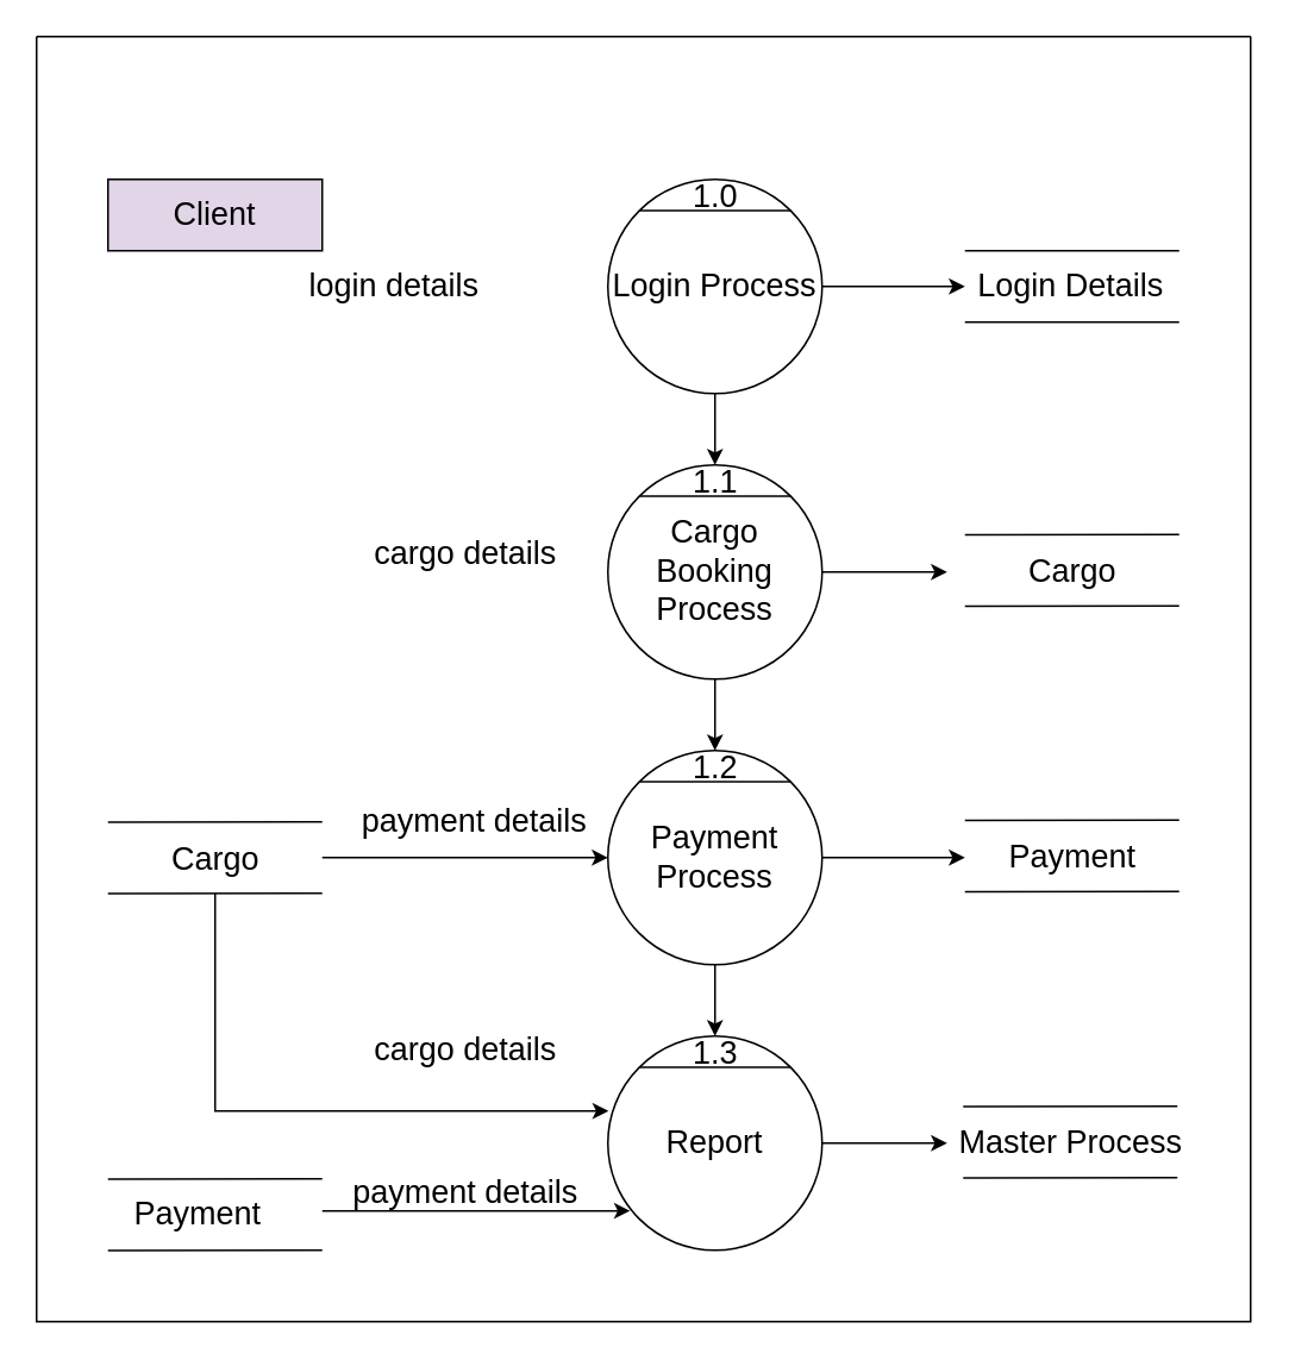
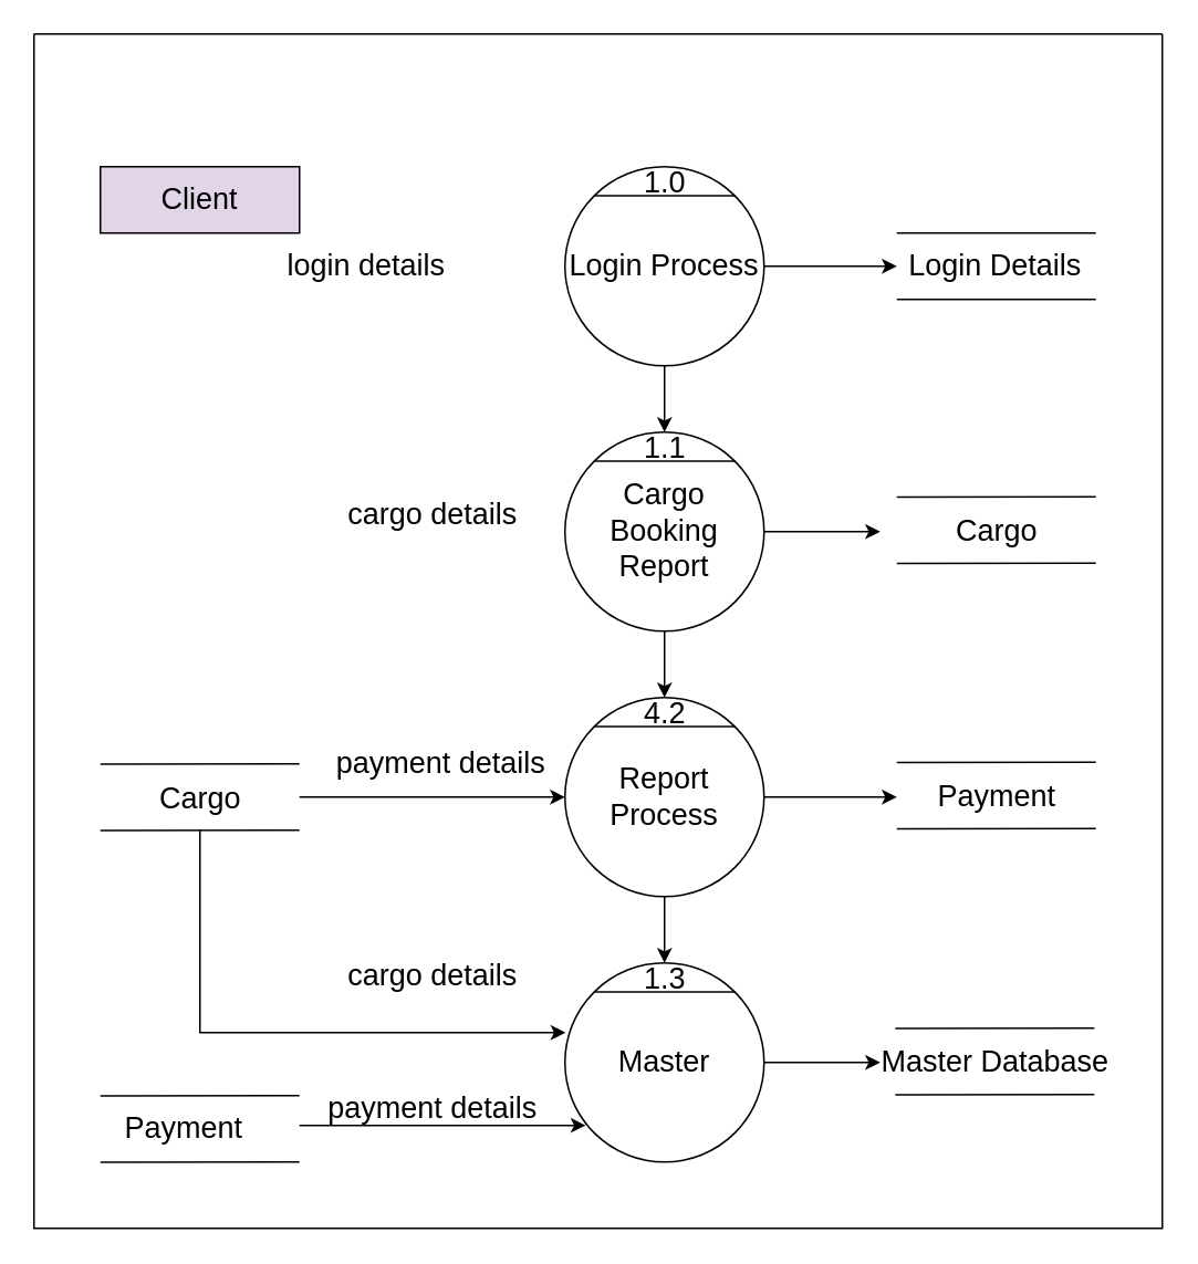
- <mxCell id="6" value="Cargo Booking Process" style="ellipse;whiteSpace=wrap;html=1;aspect=fixed;fontSize=18;" parent="1" vertex="1"><mxGeometry x="340" y="260" width="120" height="120" as="geometry" /></mxCell>
+ <mxCell id="6" value="Cargo Booking Report" style="ellipse;whiteSpace=wrap;html=1;aspect=fixed;fontSize=18;" parent="1" vertex="1"><mxGeometry x="340" y="260" width="120" height="120" as="geometry" /></mxCell>
- <mxCell id="42" value="1.2" style="text;html=1;align=center;verticalAlign=middle;resizable=0;points=[];autosize=1;strokeColor=none;fontSize=18;" parent="1" vertex="1"><mxGeometry x="380" y="415" width="40" height="30" as="geometry" /></mxCell>
+ <mxCell id="42" value="4.2" style="text;html=1;align=center;verticalAlign=middle;resizable=0;points=[];autosize=1;strokeColor=none;fontSize=18;" parent="1" vertex="1"><mxGeometry x="380" y="415" width="40" height="30" as="geometry" /></mxCell>
- <mxCell id="19" value="Payment Process" style="ellipse;whiteSpace=wrap;html=1;aspect=fixed;fontSize=18;" parent="1" vertex="1"><mxGeometry x="340" y="420" width="120" height="120" as="geometry" /></mxCell>
+ <mxCell id="19" value="Report Process" style="ellipse;whiteSpace=wrap;html=1;aspect=fixed;fontSize=18;" parent="1" vertex="1"><mxGeometry x="340" y="420" width="120" height="120" as="geometry" /></mxCell>
- <mxCell id="30" value="Report" style="ellipse;whiteSpace=wrap;html=1;aspect=fixed;fontSize=18;" parent="1" vertex="1"><mxGeometry x="340" y="580" width="120" height="120" as="geometry" /></mxCell>
+ <mxCell id="30" value="Master" style="ellipse;whiteSpace=wrap;html=1;aspect=fixed;fontSize=18;" parent="1" vertex="1"><mxGeometry x="340" y="580" width="120" height="120" as="geometry" /></mxCell>
- <mxCell id="33" value="Master Process" style="text;html=1;align=center;verticalAlign=middle;resizable=0;points=[];autosize=1;strokeColor=none;fontSize=18;" parent="1" vertex="1"><mxGeometry x="524" y="625.41" width="150" height="30" as="geometry" /></mxCell>
+ <mxCell id="33" value="Master Database" style="text;html=1;align=center;verticalAlign=middle;resizable=0;points=[];autosize=1;strokeColor=none;fontSize=18;" parent="1" vertex="1"><mxGeometry x="524" y="625.41" width="150" height="30" as="geometry" /></mxCell>
